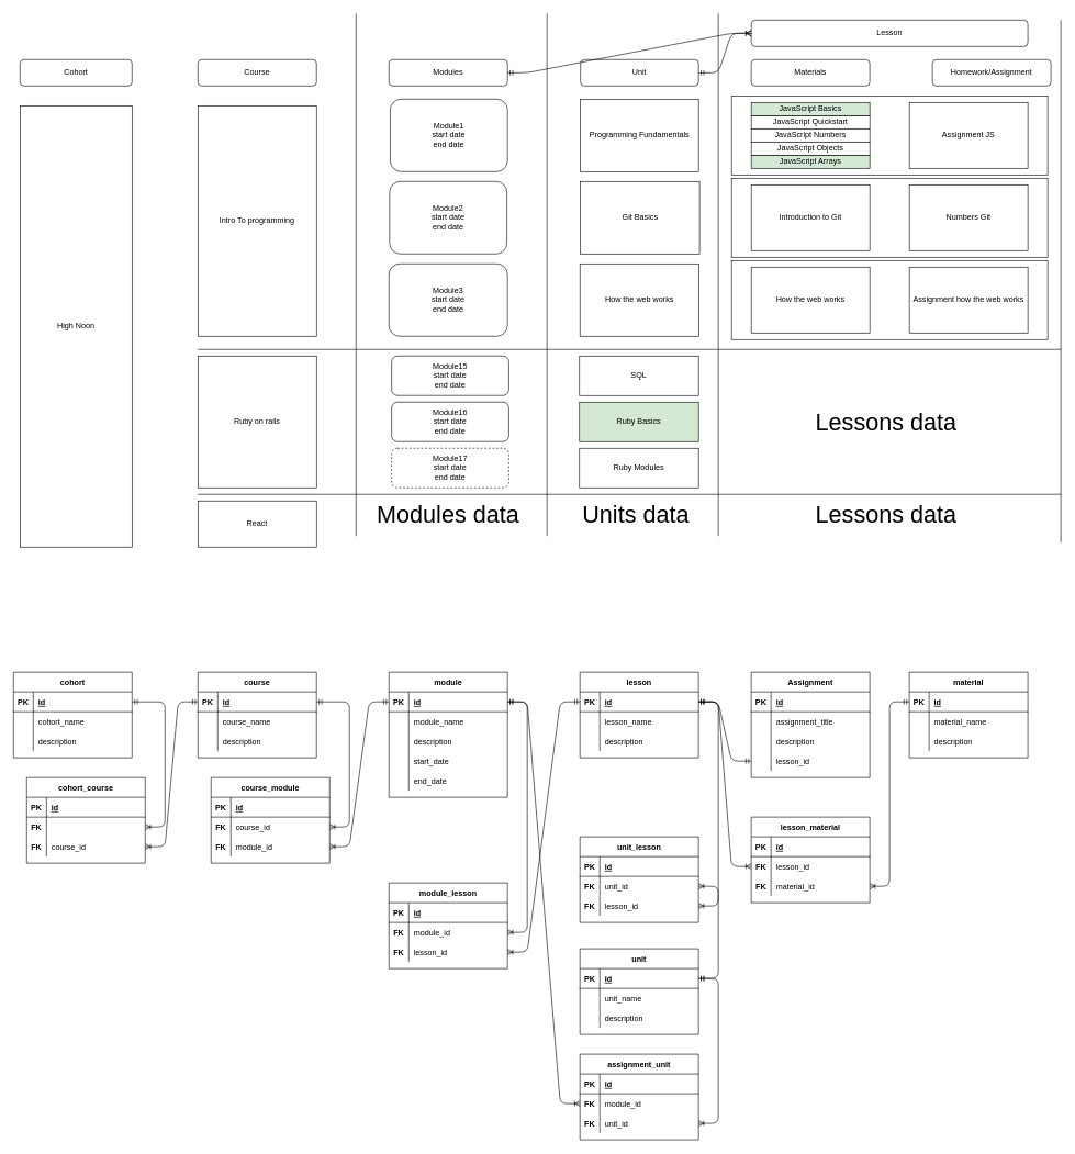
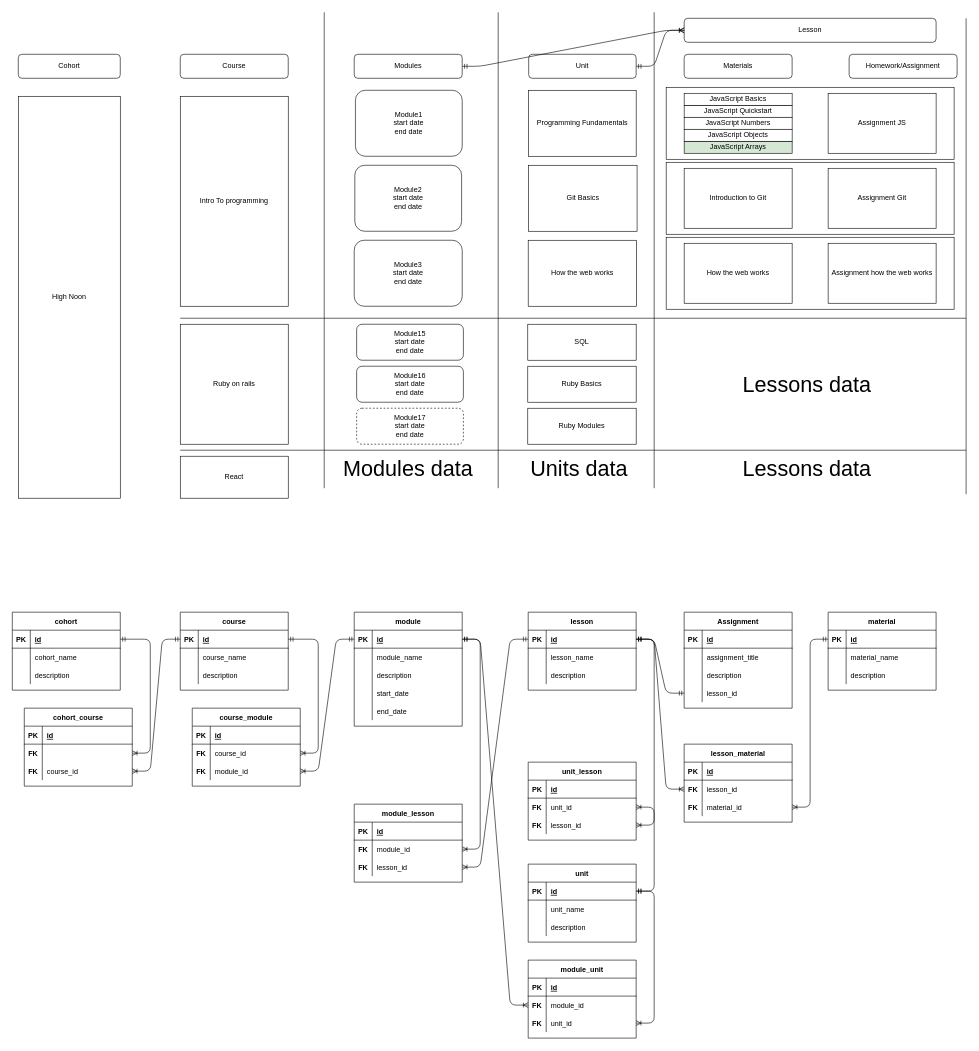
- <mxCell id="182" value="JavaScript Basics" style="rounded=0;whiteSpace=wrap;html=1;fillColor=#d5e8d4;" vertex="1" parent="1"><mxGeometry x="1140" y="155" width="180" height="20" as="geometry" /></mxCell>
+ <mxCell id="182" value="JavaScript Basics" style="rounded=0;whiteSpace=wrap;html=1;" vertex="1" parent="1"><mxGeometry x="1140" y="155" width="180" height="20" as="geometry" /></mxCell>
- <mxCell id="191" value="Numbers Git" style="rounded=0;whiteSpace=wrap;html=1;" vertex="1" parent="1"><mxGeometry x="1380" y="280" width="180" height="100" as="geometry" /></mxCell>
+ <mxCell id="191" value="Assignment Git" style="rounded=0;whiteSpace=wrap;html=1;" vertex="1" parent="1"><mxGeometry x="1380" y="280" width="180" height="100" as="geometry" /></mxCell>
- <mxCell id="162" value="Ruby Basics" style="rounded=0;whiteSpace=wrap;html=1;fillColor=#d5e8d4;" vertex="1" parent="1"><mxGeometry x="879.32" y="610" width="180.68" height="60" as="geometry" /></mxCell>
+ <mxCell id="162" value="Ruby Basics" style="rounded=0;whiteSpace=wrap;html=1;" vertex="1" parent="1"><mxGeometry x="879.32" y="610" width="180.68" height="60" as="geometry" /></mxCell>
- <mxCell id="118" value="assignment_unit" style="shape=table;startSize=30;container=1;collapsible=1;childLayout=tableLayout;fixedRows=1;rowLines=0;fontStyle=1;align=center;resizeLast=1;" vertex="1" parent="1"><mxGeometry x="880" y="1600" width="180" height="130" as="geometry" /></mxCell>
+ <mxCell id="118" value="module_unit" style="shape=table;startSize=30;container=1;collapsible=1;childLayout=tableLayout;fixedRows=1;rowLines=0;fontStyle=1;align=center;resizeLast=1;" vertex="1" parent="1"><mxGeometry x="880" y="1600" width="180" height="130" as="geometry" /></mxCell>
